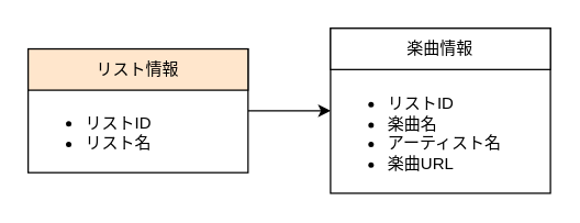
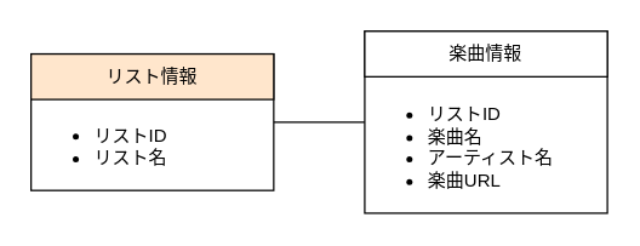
- <mxCell id="2" style="edgeStyle=orthogonalEdgeStyle;rounded=0;orthogonalLoop=1;jettySize=auto;html=1;exitX=1;exitY=0.5;exitDx=0;exitDy=0;entryX=0;entryY=0.5;entryDx=0;entryDy=0;" edge="1" parent="1" source="3" target="5"><mxGeometry relative="1" as="geometry" /></mxCell>
+ <mxCell id="2" style="edgeStyle=orthogonalEdgeStyle;rounded=0;orthogonalLoop=1;jettySize=auto;html=1;exitX=1;exitY=0.5;exitDx=0;exitDy=0;entryX=0;entryY=0.5;entryDx=0;entryDy=0;endArrow=none;" edge="1" parent="1" source="3" target="5"><mxGeometry relative="1" as="geometry" /></mxCell>
